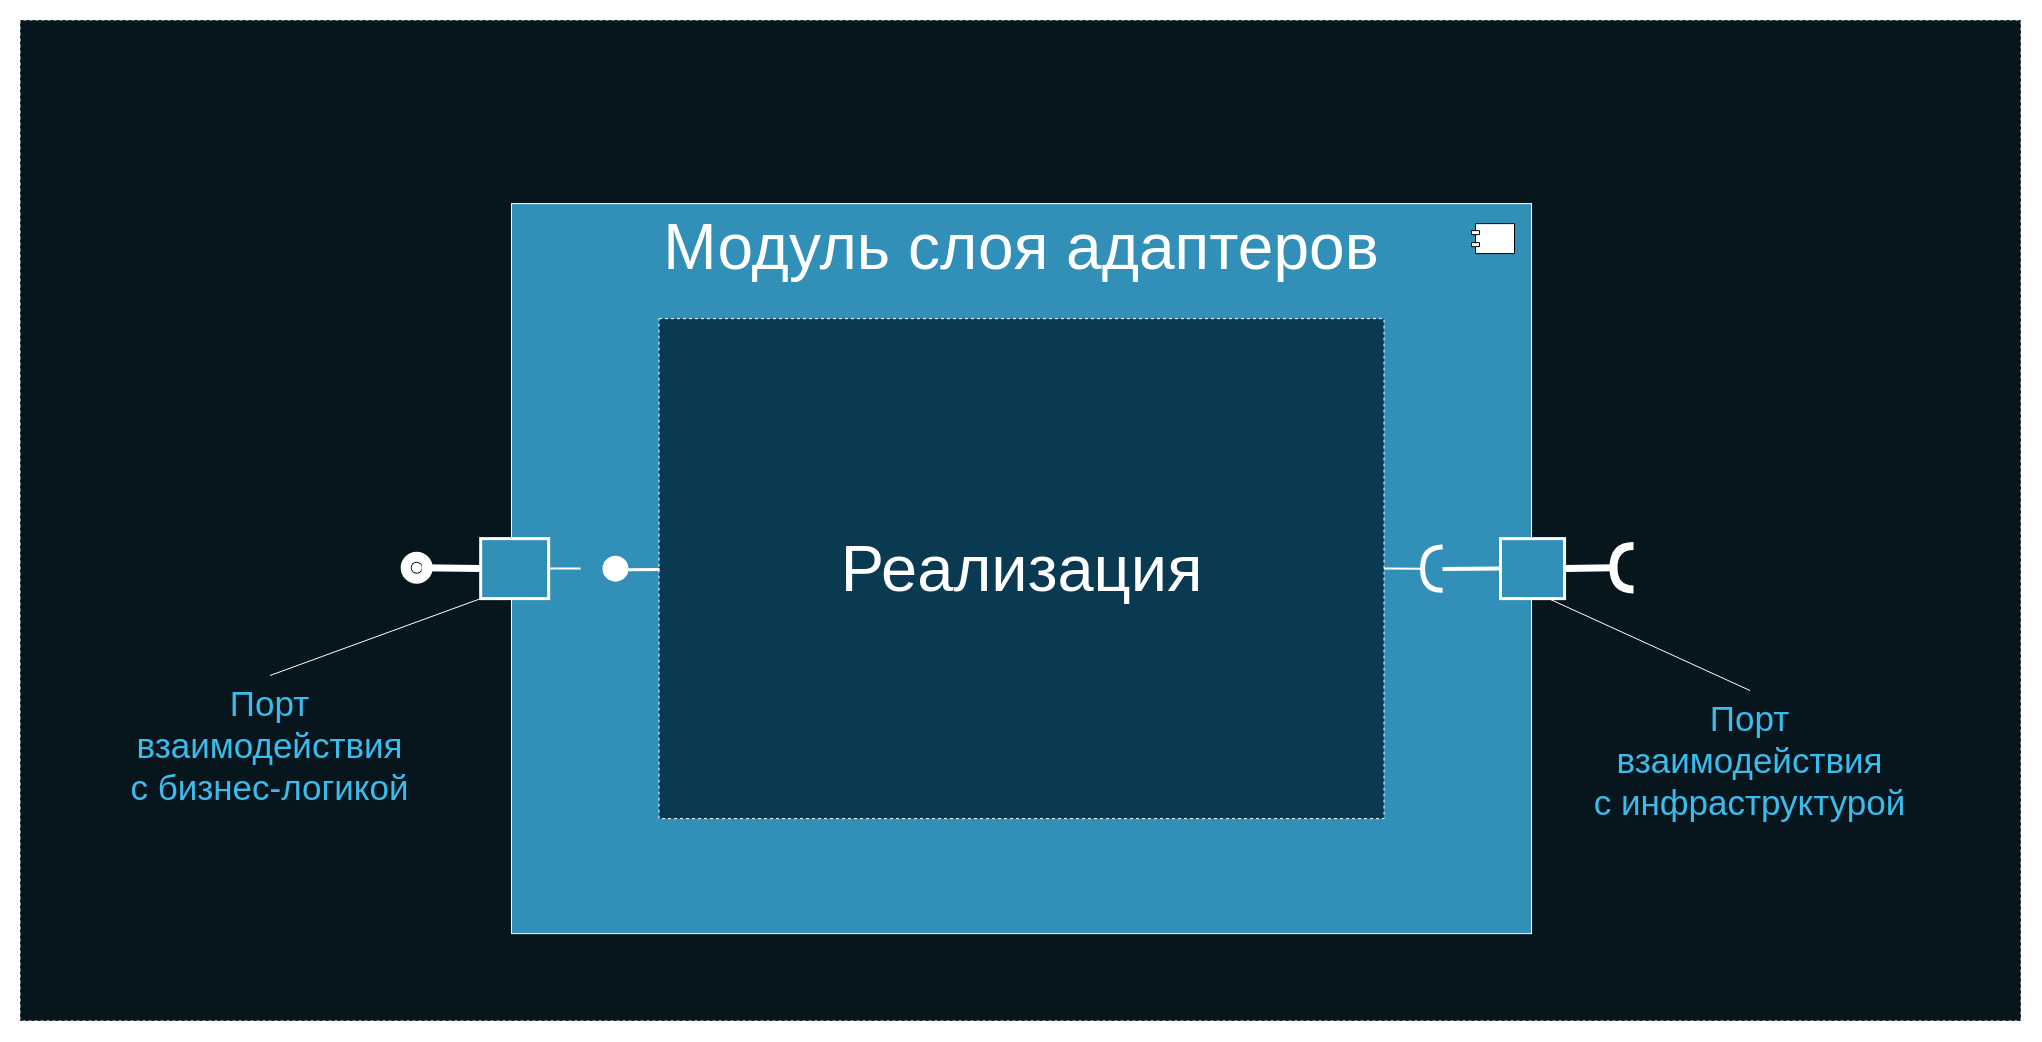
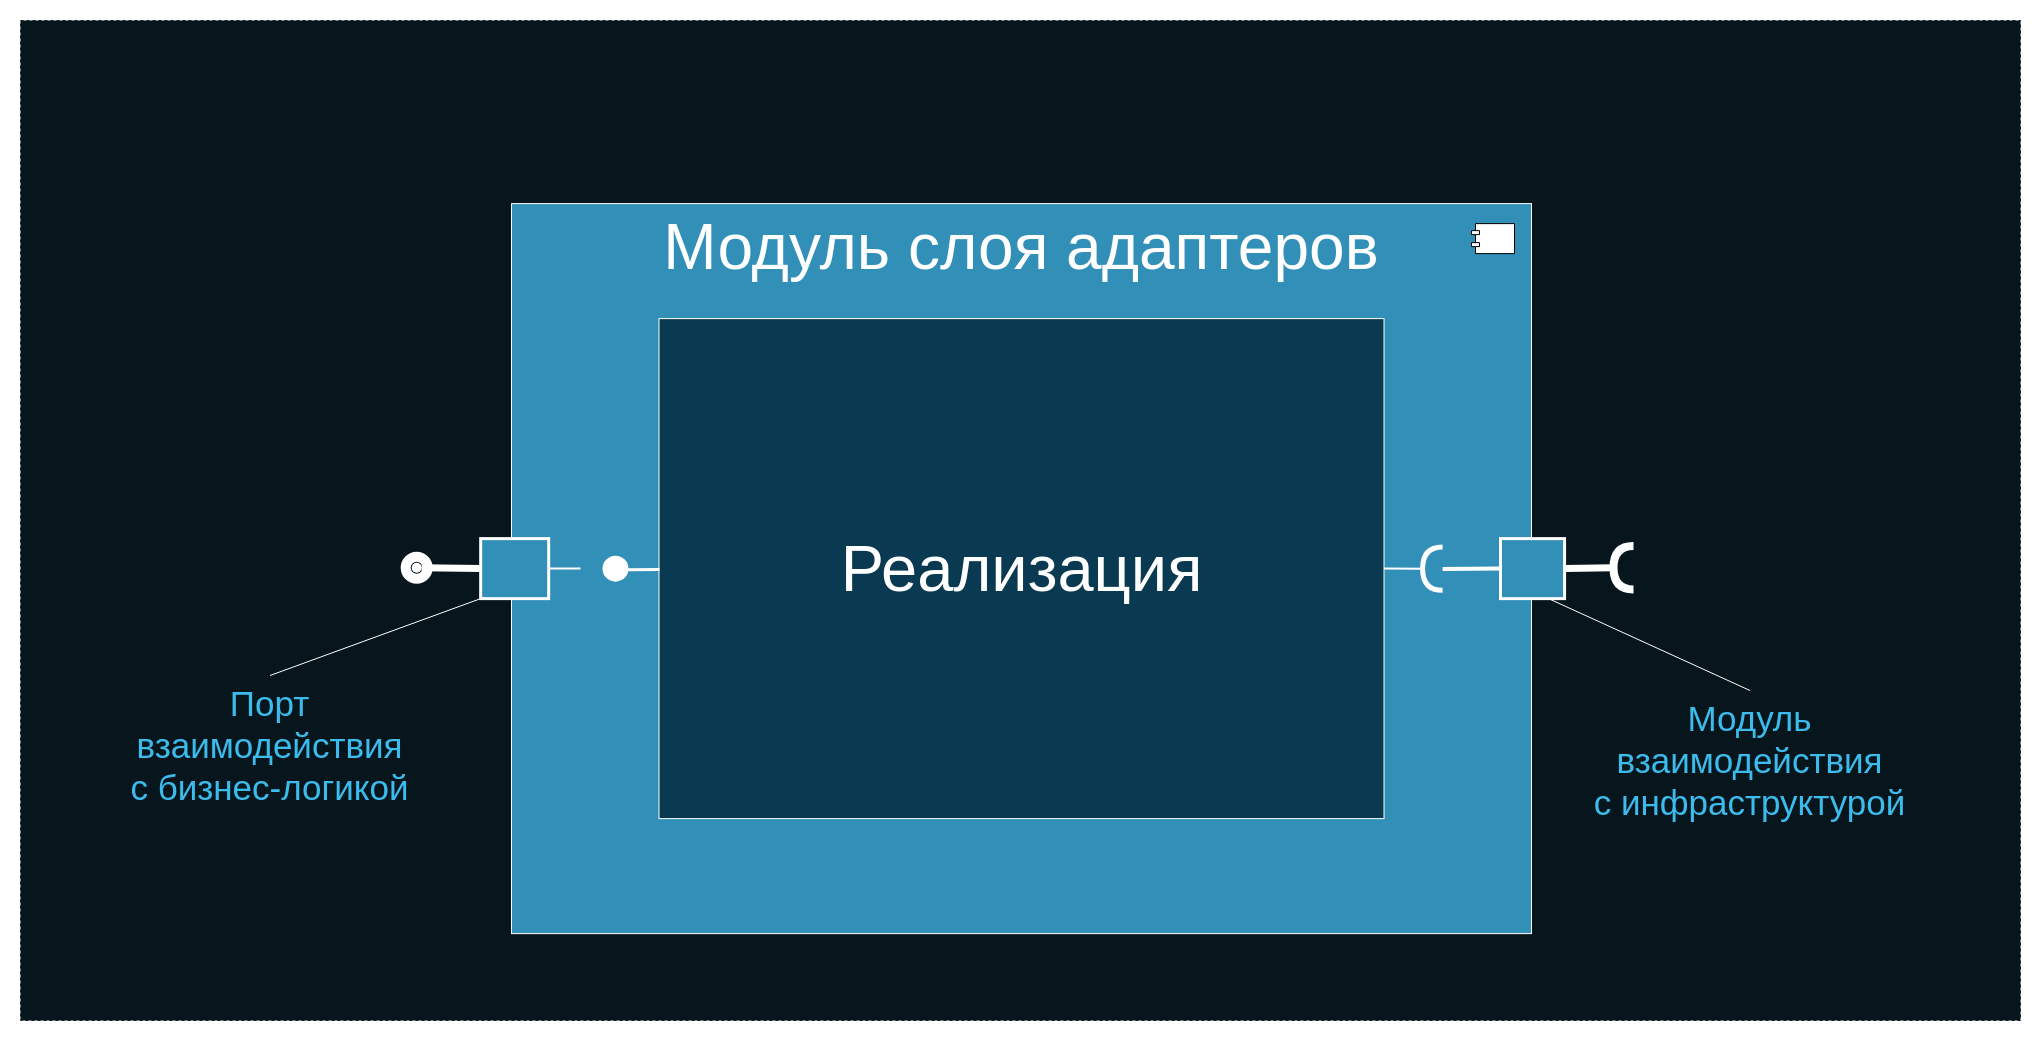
- <mxCell id="11" value="&lt;font color=&quot;#ffffff&quot;&gt;&lt;span style=&quot;font-size: 65px&quot;&gt;Реализация&lt;/span&gt;&lt;/font&gt;" style="rounded=0;whiteSpace=wrap;html=1;strokeColor=#FFFFFF;fillColor=#0A3A52;fontSize=44;dashed=1;" parent="7" vertex="1"><mxGeometry x="147.5" y="115" width="725" height="500" as="geometry" /></mxCell>
+ <mxCell id="11" value="&lt;font color=&quot;#ffffff&quot;&gt;&lt;span style=&quot;font-size: 65px&quot;&gt;Реализация&lt;/span&gt;&lt;/font&gt;" style="rounded=0;whiteSpace=wrap;html=1;strokeColor=#FFFFFF;fillColor=#0A3A52;fontSize=44;" parent="7" vertex="1"><mxGeometry x="147.5" y="115" width="725" height="500" as="geometry" /></mxCell>
- <mxCell id="25" value="Порт&lt;br&gt;взаимодействия&lt;br&gt;с инфраструктурой" style="text;html=1;strokeColor=none;fillColor=none;align=center;verticalAlign=middle;whiteSpace=wrap;rounded=0;fontSize=35;fontColor=#3CBBED;" parent="1" vertex="1"><mxGeometry x="1590" y="690" width="319" height="140" as="geometry" /></mxCell>
+ <mxCell id="25" value="Модуль&lt;br&gt;взаимодействия&lt;br&gt;с инфраструктурой" style="text;html=1;strokeColor=none;fillColor=none;align=center;verticalAlign=middle;whiteSpace=wrap;rounded=0;fontSize=35;fontColor=#3CBBED;" parent="1" vertex="1"><mxGeometry x="1590" y="690" width="319" height="140" as="geometry" /></mxCell>
